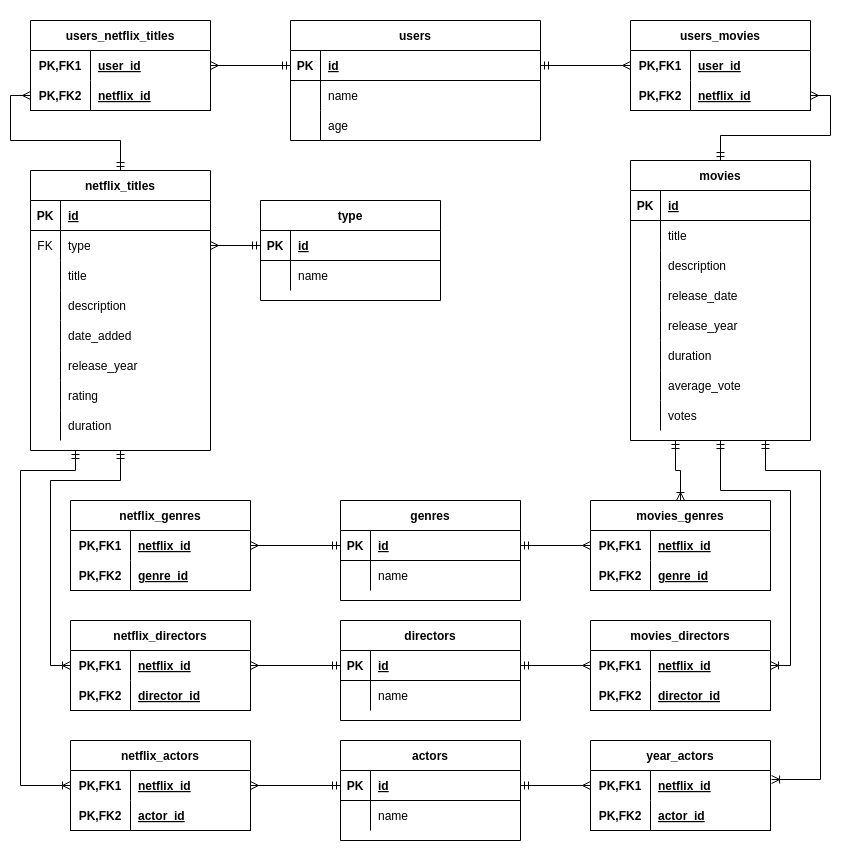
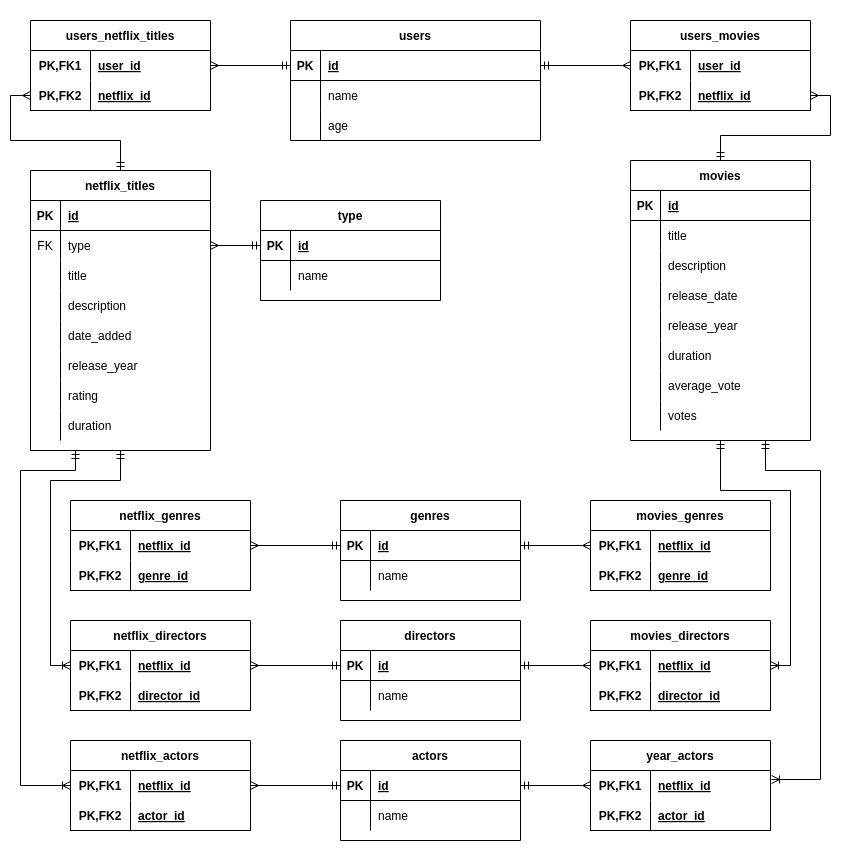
- <mxCell id="116" style="edgeStyle=orthogonalEdgeStyle;rounded=0;orthogonalLoop=1;jettySize=auto;html=1;exitX=0.25;exitY=1;exitDx=0;exitDy=0;entryX=0.5;entryY=0;entryDx=0;entryDy=0;startArrow=ERmandOne;startFill=0;endArrow=ERoneToMany;endFill=0;" edge="1" parent="1" source="119" target="95"><mxGeometry relative="1" as="geometry" /></mxCell>
